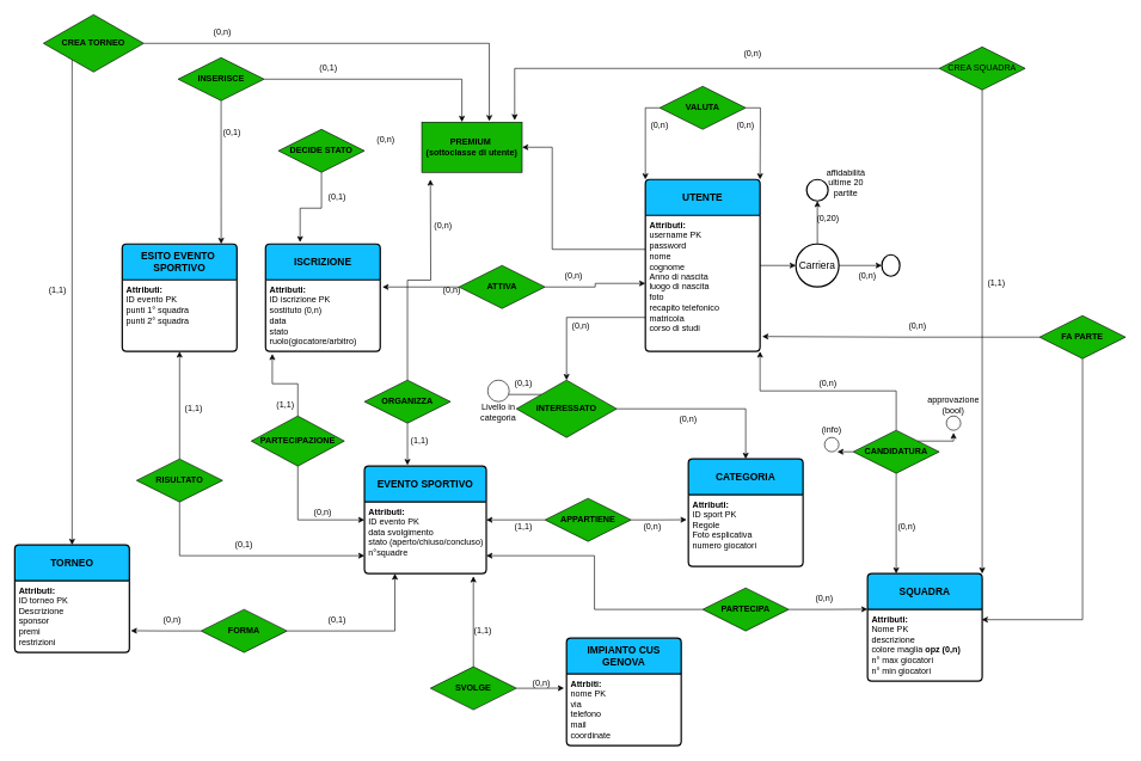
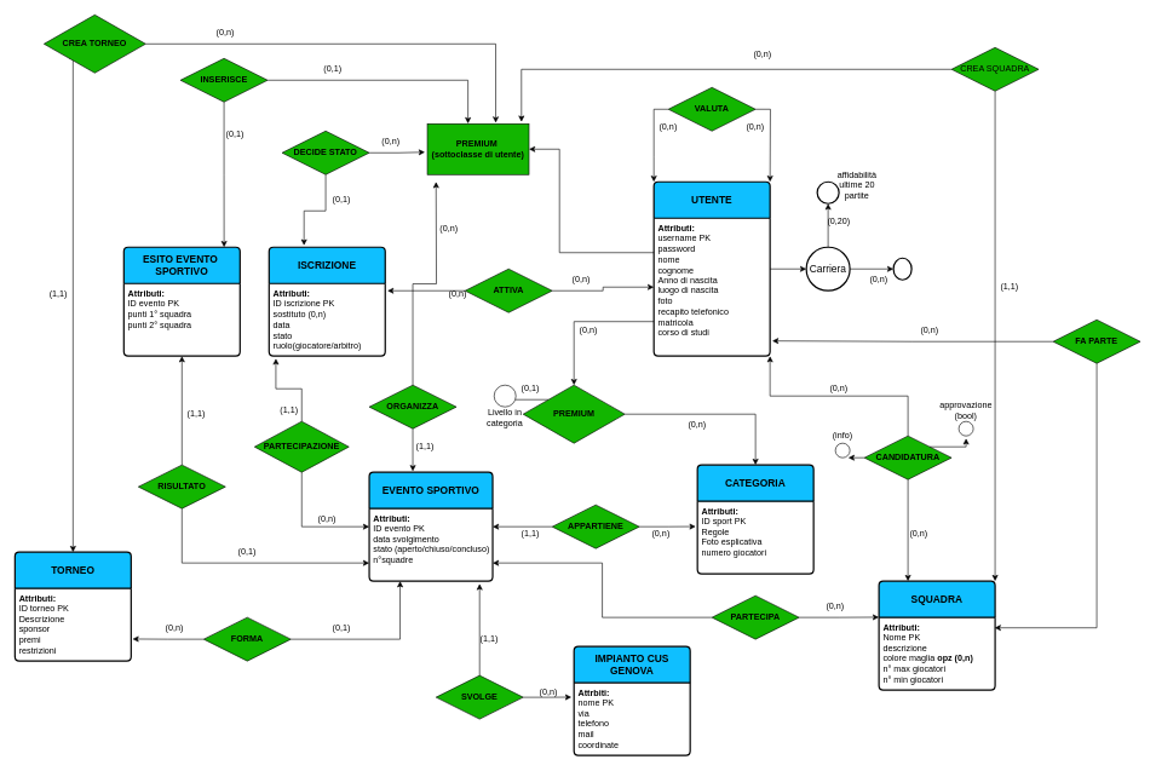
+ <mxCell id="54" style="edgeStyle=orthogonalEdgeStyle;rounded=0;orthogonalLoop=1;jettySize=auto;html=1;entryX=-0.024;entryY=0.559;entryDx=0;entryDy=0;entryPerimeter=0;strokeColor=#000000;" edge="1" parent="1" source="43" target="5"><mxGeometry relative="1" as="geometry" /></mxCell>
- <mxCell id="30" value="&lt;div&gt;&lt;b&gt;&lt;br&gt;&lt;/b&gt;&lt;/div&gt;&lt;b&gt;INTERESSATO&lt;/b&gt;&lt;div&gt;&lt;br&gt;&lt;/div&gt;" style="shape=rhombus;perimeter=rhombusPerimeter;whiteSpace=wrap;html=1;align=center;fillColor=#12B500;" vertex="1" parent="1"><mxGeometry x="720" y="530" width="140" height="80" as="geometry" /></mxCell>
+ <mxCell id="30" value="&lt;div&gt;&lt;b&gt;&lt;br&gt;&lt;/b&gt;&lt;/div&gt;&lt;b&gt;PREMIUM&lt;/b&gt;&lt;div&gt;&lt;br&gt;&lt;/div&gt;" style="shape=rhombus;perimeter=rhombusPerimeter;whiteSpace=wrap;html=1;align=center;fillColor=#12B500;" vertex="1" parent="1"><mxGeometry x="720" y="530" width="140" height="80" as="geometry" /></mxCell>
